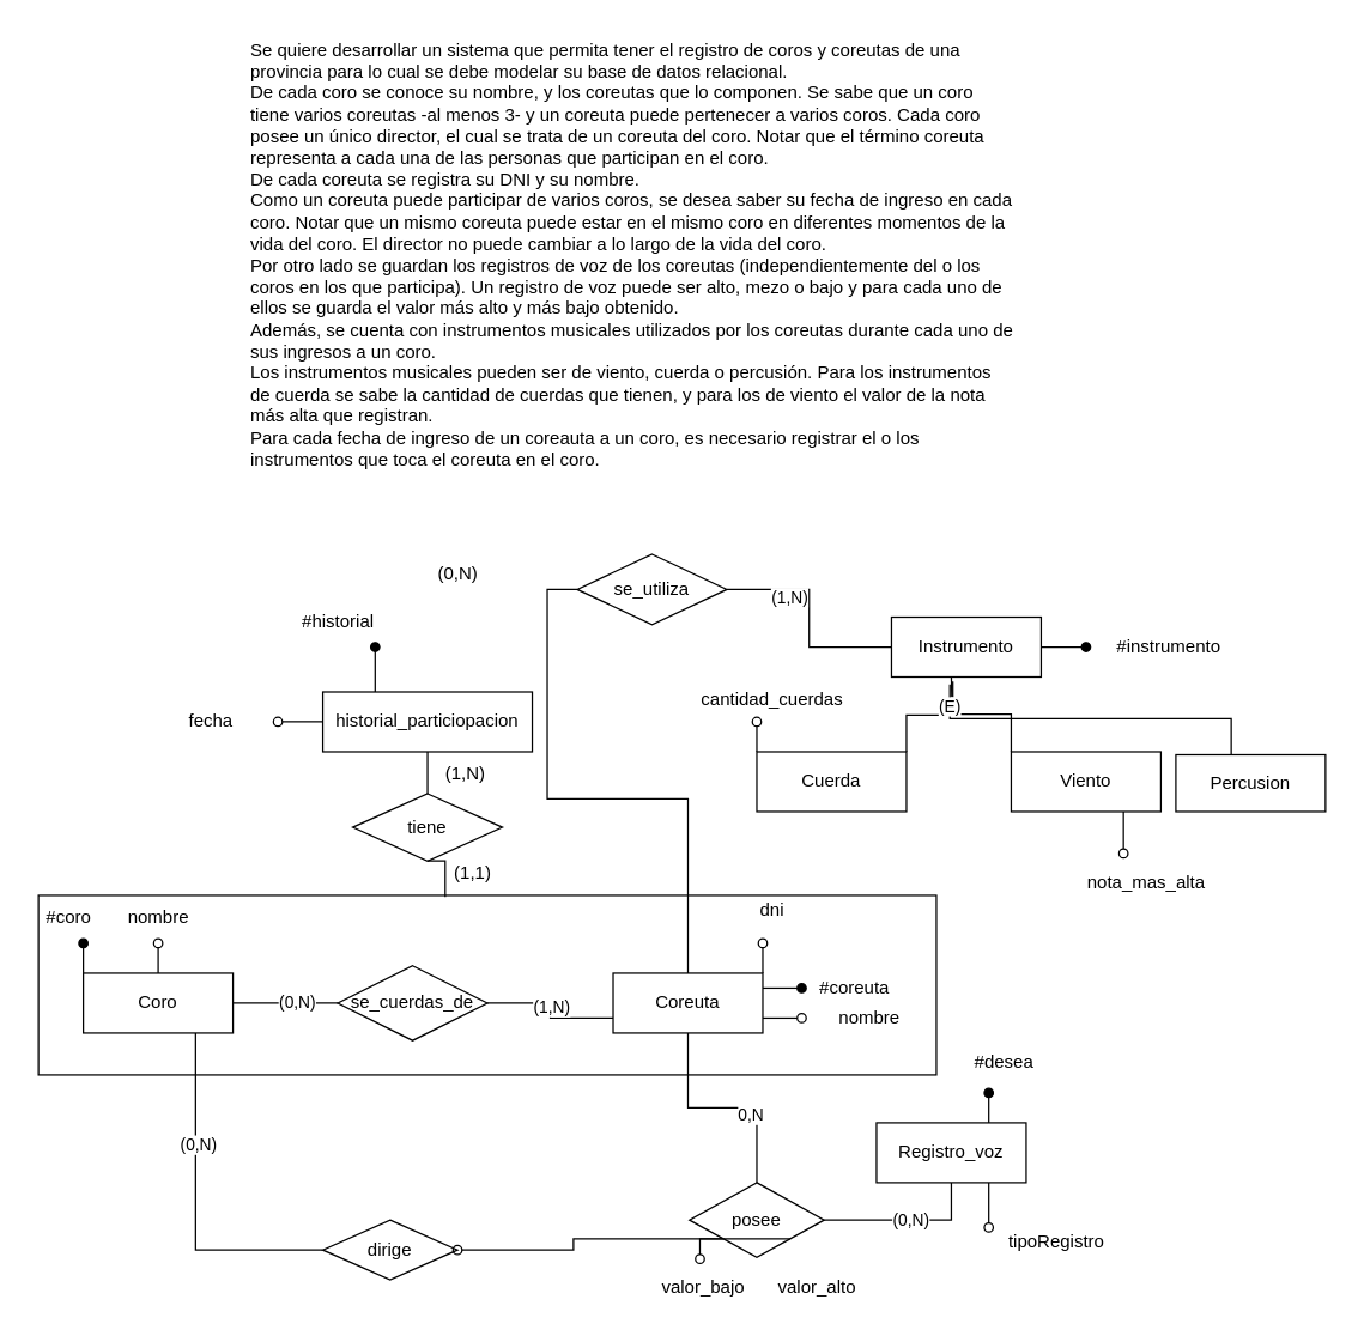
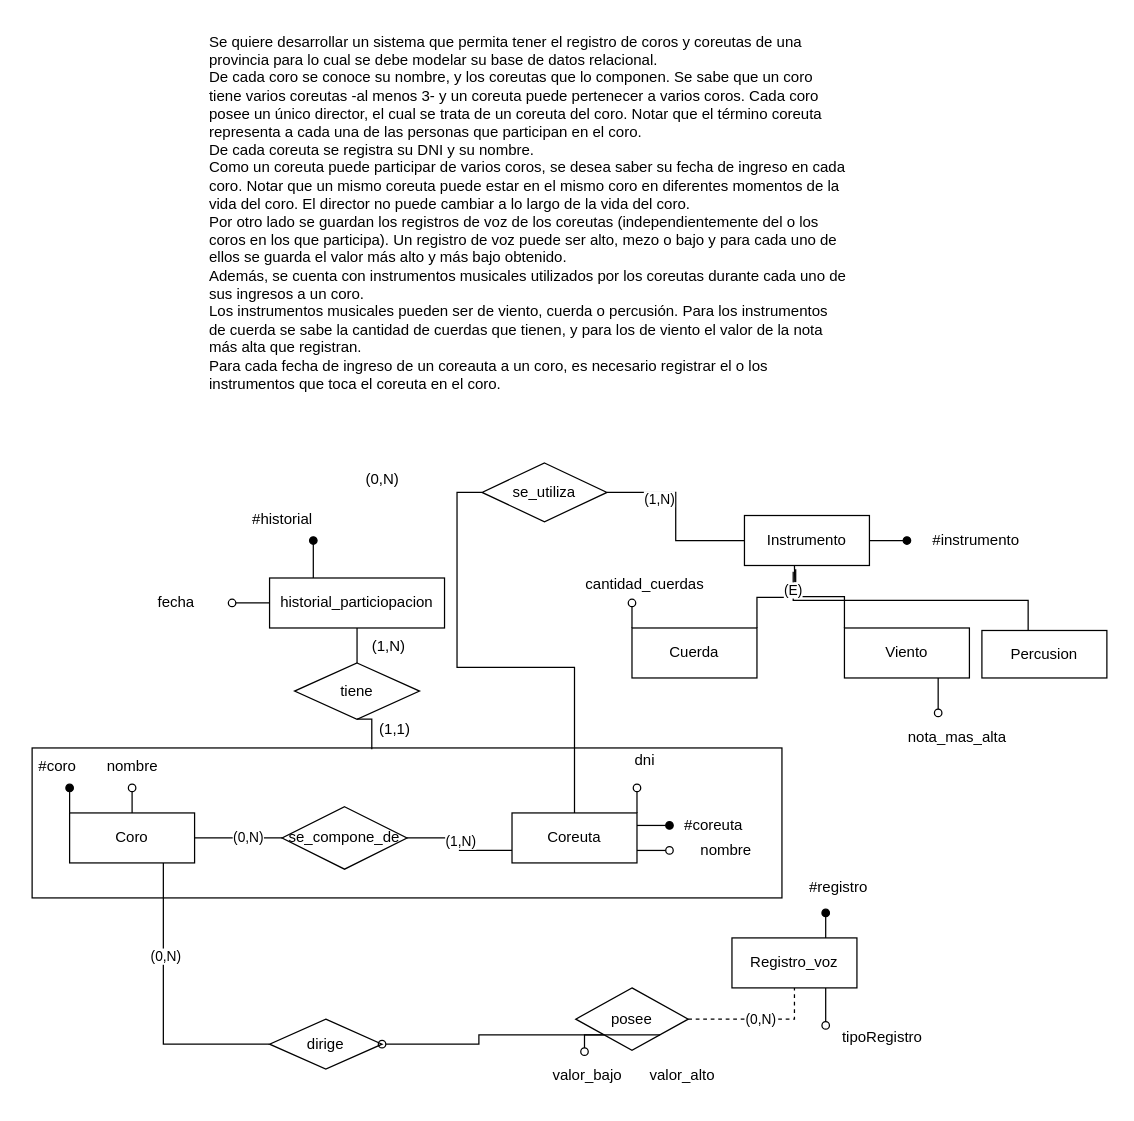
- <mxCell id="14" value="se_cuerdas_de" style="shape=rhombus;perimeter=rhombusPerimeter;whiteSpace=wrap;html=1;align=center;" parent="1" vertex="1"><mxGeometry x="225" y="645" width="100" height="50" as="geometry" /></mxCell>
+ <mxCell id="14" value="se_compone_de" style="shape=rhombus;perimeter=rhombusPerimeter;whiteSpace=wrap;html=1;align=center;" parent="1" vertex="1"><mxGeometry x="225" y="645" width="100" height="50" as="geometry" /></mxCell>
- <mxCell id="35" value="#desea" style="text;html=1;align=center;verticalAlign=middle;resizable=0;points=[];autosize=1;strokeColor=none;fillColor=none;" parent="1" vertex="1"><mxGeometry x="635" y="695" width="70" height="30" as="geometry" /></mxCell>
+ <mxCell id="35" value="#registro" style="text;html=1;align=center;verticalAlign=middle;resizable=0;points=[];autosize=1;strokeColor=none;fillColor=none;" parent="1" vertex="1"><mxGeometry x="635" y="695" width="70" height="30" as="geometry" /></mxCell>
- <mxCell id="38" style="edgeStyle=orthogonalEdgeStyle;rounded=0;orthogonalLoop=1;jettySize=auto;html=1;exitX=0.5;exitY=0;exitDx=0;exitDy=0;entryX=0.5;entryY=1;entryDx=0;entryDy=0;endArrow=none;endFill=0;" parent="1" source="42" target="9" edge="1"><mxGeometry relative="1" as="geometry" /></mxCell>
- <mxCell id="39" value="0,N" style="edgeLabel;html=1;align=center;verticalAlign=middle;resizable=0;points=[];" parent="38" vertex="1" connectable="0"><mxGeometry x="-0.247" y="4" relative="1" as="geometry"><mxPoint as="offset" /></mxGeometry></mxCell>
- <mxCell id="40" style="edgeStyle=orthogonalEdgeStyle;rounded=0;orthogonalLoop=1;jettySize=auto;html=1;exitX=1;exitY=0.5;exitDx=0;exitDy=0;entryX=0.5;entryY=1;entryDx=0;entryDy=0;endArrow=none;endFill=0;" parent="1" source="42" target="34" edge="1"><mxGeometry relative="1" as="geometry" /></mxCell>
+ <mxCell id="40" style="edgeStyle=orthogonalEdgeStyle;rounded=0;orthogonalLoop=1;jettySize=auto;html=1;exitX=1;exitY=0.5;exitDx=0;exitDy=0;entryX=0.5;entryY=1;entryDx=0;entryDy=0;endArrow=none;endFill=0;dashed=1;" parent="1" source="42" target="34" edge="1"><mxGeometry relative="1" as="geometry" /></mxCell>
